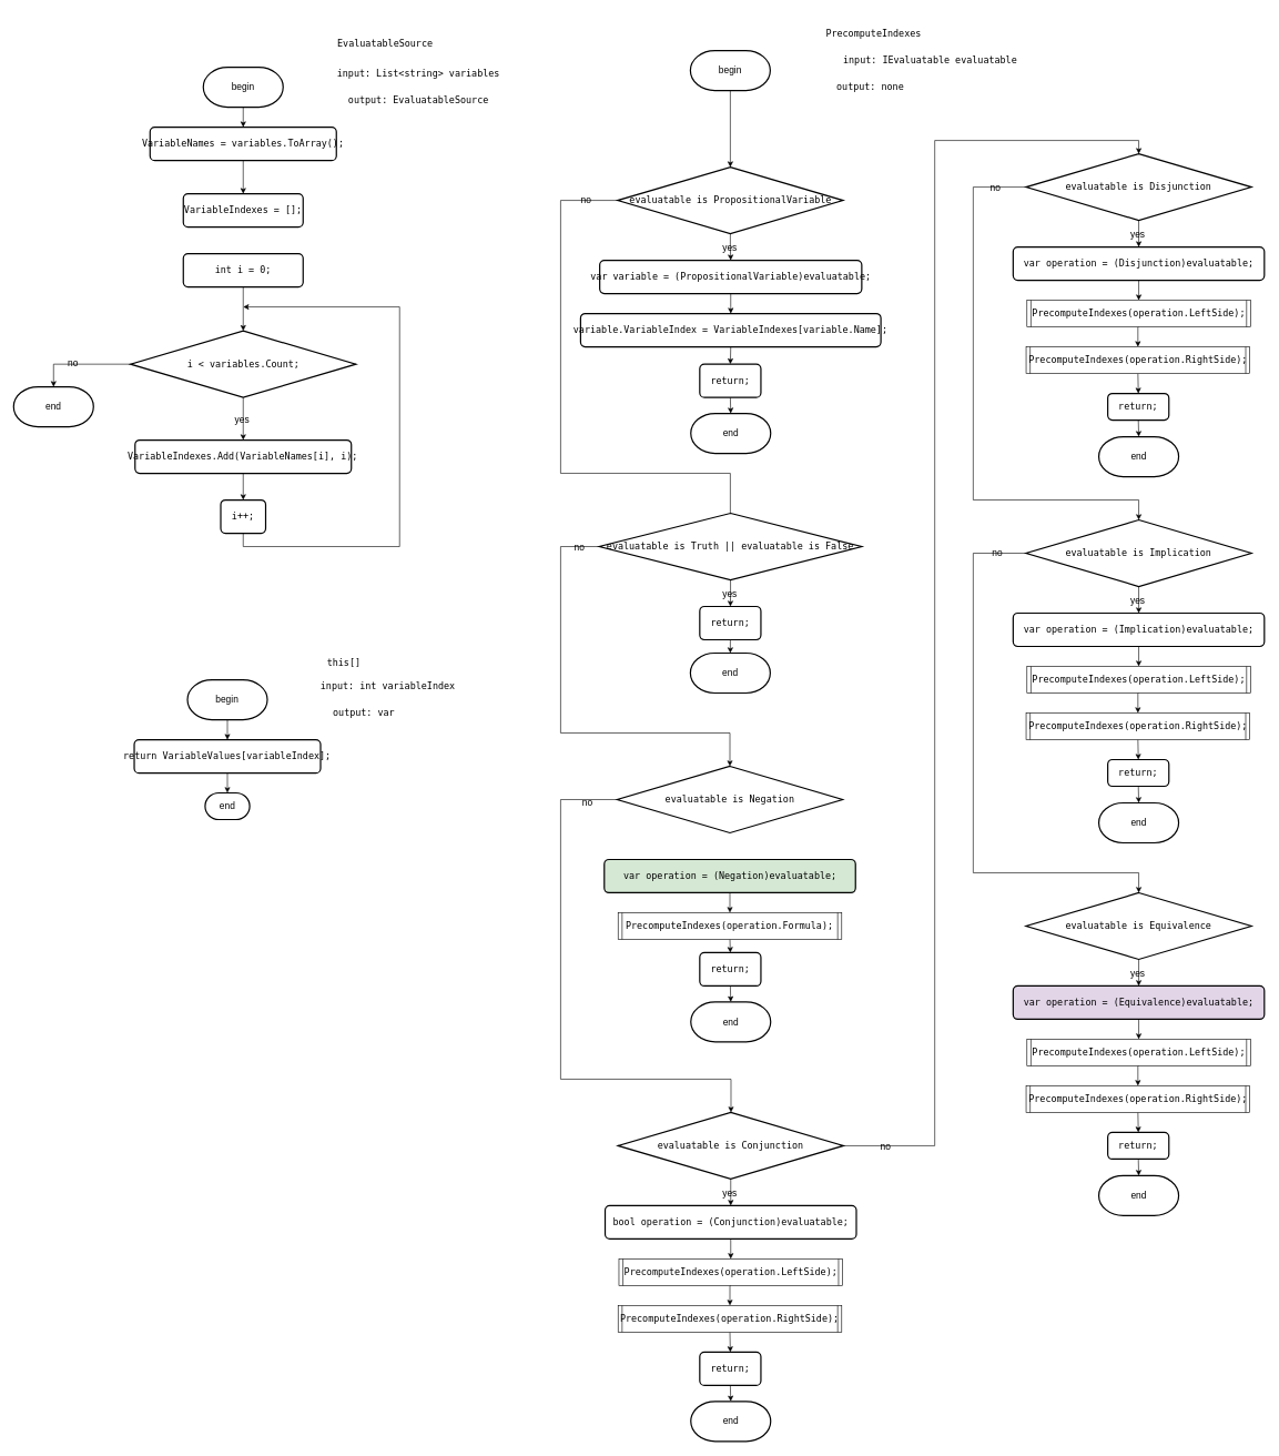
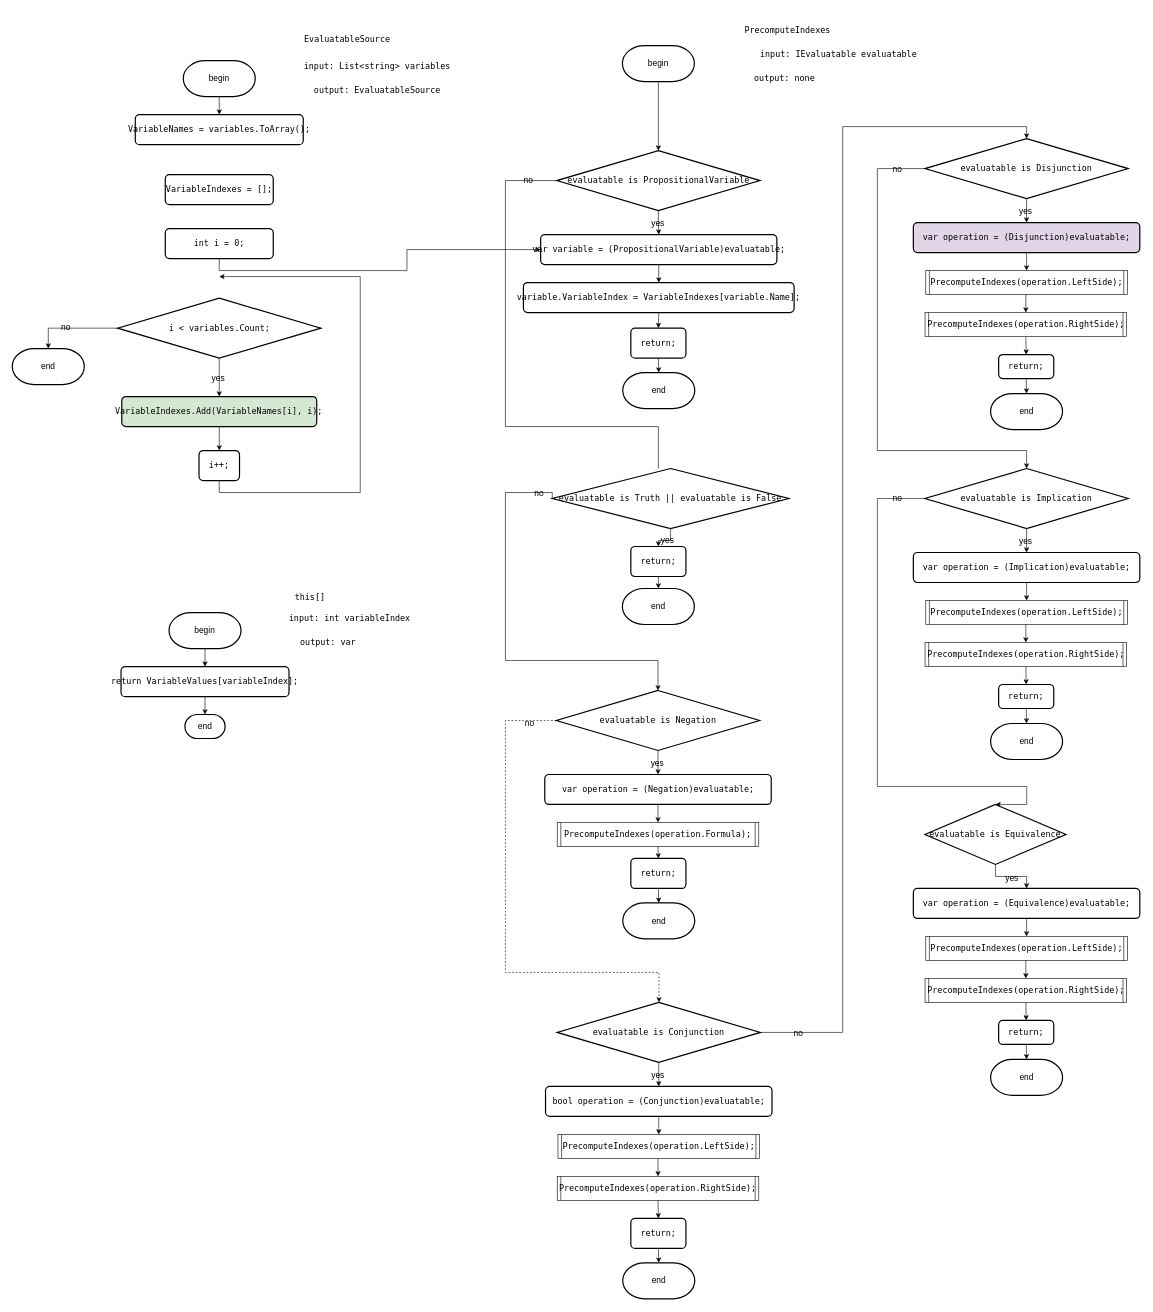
- <mxCell id="5" style="edgeStyle=orthogonalEdgeStyle;rounded=0;orthogonalLoop=1;jettySize=auto;html=1;exitX=0.5;exitY=1;exitDx=0;exitDy=0;entryX=0.5;entryY=0;entryDx=0;entryDy=0;fontSize=14;labelBackgroundColor=none;fontColor=#000000;" parent="1" source="6" target="9" edge="1"><mxGeometry relative="1" as="geometry" /></mxCell>
- <mxCell id="74" value="&lt;div style=&quot;&quot;&gt;&lt;pre style=&quot;font-family: &amp;quot;JetBrains Mono&amp;quot;, monospace;&quot;&gt;&lt;pre style=&quot;font-family: &amp;quot;JetBrains Mono&amp;quot;, monospace;&quot;&gt;&lt;pre style=&quot;font-family: &amp;quot;JetBrains Mono&amp;quot;, monospace;&quot;&gt;&lt;pre style=&quot;font-family: &amp;quot;JetBrains Mono&amp;quot;, monospace;&quot;&gt;&lt;pre style=&quot;font-family: &amp;quot;JetBrains Mono&amp;quot;, monospace;&quot;&gt;&lt;pre style=&quot;font-family: &amp;quot;JetBrains Mono&amp;quot;, monospace;&quot;&gt;&lt;pre style=&quot;font-family: &amp;quot;JetBrains Mono&amp;quot;, monospace;&quot;&gt;&lt;pre style=&quot;font-family: &amp;quot;JetBrains Mono&amp;quot;, monospace;&quot;&gt;&lt;pre style=&quot;font-family: &amp;quot;JetBrains Mono&amp;quot;, monospace;&quot;&gt;&lt;pre style=&quot;font-family: &amp;quot;JetBrains Mono&amp;quot;, monospace;&quot;&gt;&lt;pre style=&quot;font-family: &amp;quot;JetBrains Mono&amp;quot;, monospace;&quot;&gt;&lt;div&gt;&lt;pre style=&quot;font-family: &amp;quot;JetBrains Mono&amp;quot;, monospace;&quot;&gt;var operation = (Disjunction)evaluatable;&lt;/pre&gt;&lt;/div&gt;&lt;/pre&gt;&lt;/pre&gt;&lt;/pre&gt;&lt;/pre&gt;&lt;/pre&gt;&lt;/pre&gt;&lt;/pre&gt;&lt;/pre&gt;&lt;/pre&gt;&lt;/pre&gt;&lt;/pre&gt;&lt;/div&gt;" style="rounded=1;whiteSpace=wrap;html=1;absoluteArcSize=1;arcSize=14;strokeWidth=2;fontSize=14;labelBackgroundColor=none;fontColor=#000000;" parent="1" vertex="1"><mxGeometry x="1522" y="370" width="377.52" height="50" as="geometry" /></mxCell>
+ <mxCell id="74" value="&lt;div style=&quot;&quot;&gt;&lt;pre style=&quot;font-family: &amp;quot;JetBrains Mono&amp;quot;, monospace;&quot;&gt;&lt;pre style=&quot;font-family: &amp;quot;JetBrains Mono&amp;quot;, monospace;&quot;&gt;&lt;pre style=&quot;font-family: &amp;quot;JetBrains Mono&amp;quot;, monospace;&quot;&gt;&lt;pre style=&quot;font-family: &amp;quot;JetBrains Mono&amp;quot;, monospace;&quot;&gt;&lt;pre style=&quot;font-family: &amp;quot;JetBrains Mono&amp;quot;, monospace;&quot;&gt;&lt;pre style=&quot;font-family: &amp;quot;JetBrains Mono&amp;quot;, monospace;&quot;&gt;&lt;pre style=&quot;font-family: &amp;quot;JetBrains Mono&amp;quot;, monospace;&quot;&gt;&lt;pre style=&quot;font-family: &amp;quot;JetBrains Mono&amp;quot;, monospace;&quot;&gt;&lt;pre style=&quot;font-family: &amp;quot;JetBrains Mono&amp;quot;, monospace;&quot;&gt;&lt;pre style=&quot;font-family: &amp;quot;JetBrains Mono&amp;quot;, monospace;&quot;&gt;&lt;pre style=&quot;font-family: &amp;quot;JetBrains Mono&amp;quot;, monospace;&quot;&gt;&lt;div&gt;&lt;pre style=&quot;font-family: &amp;quot;JetBrains Mono&amp;quot;, monospace;&quot;&gt;var operation = (Disjunction)evaluatable;&lt;/pre&gt;&lt;/div&gt;&lt;/pre&gt;&lt;/pre&gt;&lt;/pre&gt;&lt;/pre&gt;&lt;/pre&gt;&lt;/pre&gt;&lt;/pre&gt;&lt;/pre&gt;&lt;/pre&gt;&lt;/pre&gt;&lt;/pre&gt;&lt;/div&gt;" style="rounded=1;whiteSpace=wrap;html=1;absoluteArcSize=1;arcSize=14;strokeWidth=2;fontSize=14;labelBackgroundColor=none;fontColor=#000000;fillColor=#e1d5e7;" parent="1" vertex="1"><mxGeometry x="1522" y="370" width="377.52" height="50" as="geometry" /></mxCell>
- <mxCell id="21" style="edgeStyle=orthogonalEdgeStyle;rounded=0;orthogonalLoop=1;jettySize=auto;html=1;exitX=0.5;exitY=1;exitDx=0;exitDy=0;entryX=0.5;entryY=0;entryDx=0;entryDy=0;entryPerimeter=0;fontSize=14;labelBackgroundColor=none;fontColor=#000000;" parent="1" source="18" target="14" edge="1"><mxGeometry relative="1" as="geometry" /></mxCell>
+ <mxCell id="21" style="edgeStyle=orthogonalEdgeStyle;rounded=0;orthogonalLoop=1;jettySize=auto;html=1;exitX=0.5;exitY=1;exitDx=0;exitDy=0;fontSize=14;labelBackgroundColor=none;fontColor=#000000;" parent="1" source="18" target="34" edge="1"><mxGeometry relative="1" as="geometry" /></mxCell>
- <mxCell id="17" value="&lt;div style=&quot;&quot;&gt;&lt;pre style=&quot;font-family: &amp;quot;JetBrains Mono&amp;quot;, monospace;&quot;&gt;&lt;pre style=&quot;font-family: &amp;quot;JetBrains Mono&amp;quot;, monospace;&quot;&gt;&lt;pre style=&quot;font-family: &amp;quot;JetBrains Mono&amp;quot;, monospace;&quot;&gt;&lt;pre style=&quot;font-family: &amp;quot;JetBrains Mono&amp;quot;, monospace;&quot;&gt;&lt;pre style=&quot;font-family: &amp;quot;JetBrains Mono&amp;quot;, monospace;&quot;&gt;&lt;pre style=&quot;font-family: &amp;quot;JetBrains Mono&amp;quot;, monospace;&quot;&gt;&lt;pre style=&quot;font-family: &amp;quot;JetBrains Mono&amp;quot;, monospace;&quot;&gt;&lt;div&gt;&lt;pre style=&quot;font-family: &amp;quot;JetBrains Mono&amp;quot;, monospace;&quot;&gt;VariableIndexes.Add(VariableNames[i], i);&lt;/pre&gt;&lt;/div&gt;&lt;/pre&gt;&lt;/pre&gt;&lt;/pre&gt;&lt;/pre&gt;&lt;/pre&gt;&lt;/pre&gt;&lt;/pre&gt;&lt;/div&gt;" style="rounded=1;whiteSpace=wrap;html=1;absoluteArcSize=1;arcSize=14;strokeWidth=2;fontSize=14;labelBackgroundColor=none;fontColor=#000000;" parent="1" vertex="1"><mxGeometry x="202.48" y="660" width="325.01" height="50" as="geometry" /></mxCell>
+ <mxCell id="17" value="&lt;div style=&quot;&quot;&gt;&lt;pre style=&quot;font-family: &amp;quot;JetBrains Mono&amp;quot;, monospace;&quot;&gt;&lt;pre style=&quot;font-family: &amp;quot;JetBrains Mono&amp;quot;, monospace;&quot;&gt;&lt;pre style=&quot;font-family: &amp;quot;JetBrains Mono&amp;quot;, monospace;&quot;&gt;&lt;pre style=&quot;font-family: &amp;quot;JetBrains Mono&amp;quot;, monospace;&quot;&gt;&lt;pre style=&quot;font-family: &amp;quot;JetBrains Mono&amp;quot;, monospace;&quot;&gt;&lt;pre style=&quot;font-family: &amp;quot;JetBrains Mono&amp;quot;, monospace;&quot;&gt;&lt;pre style=&quot;font-family: &amp;quot;JetBrains Mono&amp;quot;, monospace;&quot;&gt;&lt;div&gt;&lt;pre style=&quot;font-family: &amp;quot;JetBrains Mono&amp;quot;, monospace;&quot;&gt;VariableIndexes.Add(VariableNames[i], i);&lt;/pre&gt;&lt;/div&gt;&lt;/pre&gt;&lt;/pre&gt;&lt;/pre&gt;&lt;/pre&gt;&lt;/pre&gt;&lt;/pre&gt;&lt;/pre&gt;&lt;/div&gt;" style="rounded=1;whiteSpace=wrap;html=1;absoluteArcSize=1;arcSize=14;strokeWidth=2;fontSize=14;labelBackgroundColor=none;fontColor=#000000;fillColor=#d5e8d4;" parent="1" vertex="1"><mxGeometry x="202.48" y="660" width="325.01" height="50" as="geometry" /></mxCell>
- <mxCell id="41" value="&lt;div style=&quot;&quot;&gt;&lt;pre style=&quot;font-family: &amp;quot;JetBrains Mono&amp;quot;, monospace;&quot;&gt;&lt;pre style=&quot;font-family: &amp;quot;JetBrains Mono&amp;quot;, monospace;&quot;&gt;&lt;pre style=&quot;font-family: &amp;quot;JetBrains Mono&amp;quot;, monospace;&quot;&gt;&lt;div&gt;&lt;pre style=&quot;font-family: &amp;quot;JetBrains Mono&amp;quot;, monospace;&quot;&gt;evaluatable &lt;span style=&quot;&quot;&gt;is &lt;/span&gt;Truth || evaluatable &lt;span style=&quot;&quot;&gt;is &lt;/span&gt;False&lt;/pre&gt;&lt;/div&gt;&lt;/pre&gt;&lt;/pre&gt;&lt;/pre&gt;&lt;/div&gt;" style="strokeWidth=2;html=1;shape=mxgraph.flowchart.decision;whiteSpace=wrap;fontSize=14;labelBackgroundColor=none;fontColor=#000000;" parent="1" vertex="1"><mxGeometry x="900.12" y="770" width="394.38" height="100" as="geometry" /></mxCell>
+ <mxCell id="41" value="&lt;div style=&quot;&quot;&gt;&lt;pre style=&quot;font-family: &amp;quot;JetBrains Mono&amp;quot;, monospace;&quot;&gt;&lt;pre style=&quot;font-family: &amp;quot;JetBrains Mono&amp;quot;, monospace;&quot;&gt;&lt;pre style=&quot;font-family: &amp;quot;JetBrains Mono&amp;quot;, monospace;&quot;&gt;&lt;div&gt;&lt;pre style=&quot;font-family: &amp;quot;JetBrains Mono&amp;quot;, monospace;&quot;&gt;evaluatable &lt;span style=&quot;&quot;&gt;is &lt;/span&gt;Truth || evaluatable &lt;span style=&quot;&quot;&gt;is &lt;/span&gt;False&lt;/pre&gt;&lt;/div&gt;&lt;/pre&gt;&lt;/pre&gt;&lt;/pre&gt;&lt;/div&gt;" style="strokeWidth=2;html=1;shape=mxgraph.flowchart.decision;whiteSpace=wrap;fontSize=14;labelBackgroundColor=none;fontColor=#000000;" parent="1" vertex="1"><mxGeometry x="920.12" y="780" width="394.38" height="100" as="geometry" /></mxCell>
+ <mxCell id="45" style="edgeStyle=orthogonalEdgeStyle;rounded=0;orthogonalLoop=1;jettySize=auto;html=1;exitX=0.5;exitY=1;exitDx=0;exitDy=0;exitPerimeter=0;entryX=0.5;entryY=0;entryDx=0;entryDy=0;fontSize=14;labelBackgroundColor=none;fontColor=#000000;" parent="1" source="49" target="52" edge="1"><mxGeometry relative="1" as="geometry"><mxPoint x="1096.37" y="1374" as="targetPoint" /></mxGeometry></mxCell>
+ <mxCell id="46" value="yes" style="edgeLabel;html=1;align=center;verticalAlign=middle;resizable=0;points=[];fontSize=14;labelBackgroundColor=none;fontColor=#000000;" parent="45" vertex="1" connectable="0"><mxGeometry x="0.029" y="-2" relative="1" as="geometry"><mxPoint as="offset" /></mxGeometry></mxCell>
- <mxCell id="52" value="&lt;div style=&quot;&quot;&gt;&lt;pre style=&quot;font-family: &amp;quot;JetBrains Mono&amp;quot;, monospace;&quot;&gt;&lt;pre style=&quot;font-family: &amp;quot;JetBrains Mono&amp;quot;, monospace;&quot;&gt;&lt;pre style=&quot;font-family: &amp;quot;JetBrains Mono&amp;quot;, monospace;&quot;&gt;&lt;pre style=&quot;font-family: &amp;quot;JetBrains Mono&amp;quot;, monospace;&quot;&gt;&lt;pre style=&quot;font-family: &amp;quot;JetBrains Mono&amp;quot;, monospace;&quot;&gt;&lt;pre style=&quot;font-family: &amp;quot;JetBrains Mono&amp;quot;, monospace;&quot;&gt;&lt;pre style=&quot;font-family: &amp;quot;JetBrains Mono&amp;quot;, monospace;&quot;&gt;&lt;pre style=&quot;font-family: &amp;quot;JetBrains Mono&amp;quot;, monospace;&quot;&gt;&lt;pre style=&quot;font-family: &amp;quot;JetBrains Mono&amp;quot;, monospace;&quot;&gt;&lt;div&gt;&lt;pre style=&quot;font-family: &amp;quot;JetBrains Mono&amp;quot;, monospace;&quot;&gt;var operation = (Negation)evaluatable;&lt;/pre&gt;&lt;/div&gt;&lt;/pre&gt;&lt;/pre&gt;&lt;/pre&gt;&lt;/pre&gt;&lt;/pre&gt;&lt;/pre&gt;&lt;/pre&gt;&lt;/pre&gt;&lt;/pre&gt;&lt;/div&gt;" style="rounded=1;whiteSpace=wrap;html=1;absoluteArcSize=1;arcSize=14;strokeWidth=2;fontSize=14;labelBackgroundColor=none;fontColor=#000000;fillColor=#d5e8d4;" parent="1" vertex="1"><mxGeometry x="907.61" y="1290" width="377.52" height="50" as="geometry" /></mxCell>
+ <mxCell id="52" value="&lt;div style=&quot;&quot;&gt;&lt;pre style=&quot;font-family: &amp;quot;JetBrains Mono&amp;quot;, monospace;&quot;&gt;&lt;pre style=&quot;font-family: &amp;quot;JetBrains Mono&amp;quot;, monospace;&quot;&gt;&lt;pre style=&quot;font-family: &amp;quot;JetBrains Mono&amp;quot;, monospace;&quot;&gt;&lt;pre style=&quot;font-family: &amp;quot;JetBrains Mono&amp;quot;, monospace;&quot;&gt;&lt;pre style=&quot;font-family: &amp;quot;JetBrains Mono&amp;quot;, monospace;&quot;&gt;&lt;pre style=&quot;font-family: &amp;quot;JetBrains Mono&amp;quot;, monospace;&quot;&gt;&lt;pre style=&quot;font-family: &amp;quot;JetBrains Mono&amp;quot;, monospace;&quot;&gt;&lt;pre style=&quot;font-family: &amp;quot;JetBrains Mono&amp;quot;, monospace;&quot;&gt;&lt;pre style=&quot;font-family: &amp;quot;JetBrains Mono&amp;quot;, monospace;&quot;&gt;&lt;div&gt;&lt;pre style=&quot;font-family: &amp;quot;JetBrains Mono&amp;quot;, monospace;&quot;&gt;var operation = (Negation)evaluatable;&lt;/pre&gt;&lt;/div&gt;&lt;/pre&gt;&lt;/pre&gt;&lt;/pre&gt;&lt;/pre&gt;&lt;/pre&gt;&lt;/pre&gt;&lt;/pre&gt;&lt;/pre&gt;&lt;/pre&gt;&lt;/div&gt;" style="rounded=1;whiteSpace=wrap;html=1;absoluteArcSize=1;arcSize=14;strokeWidth=2;fontSize=14;labelBackgroundColor=none;fontColor=#000000;" parent="1" vertex="1"><mxGeometry x="907.61" y="1290" width="377.52" height="50" as="geometry" /></mxCell>
- <mxCell id="95" value="&lt;div style=&quot;&quot;&gt;&lt;pre style=&quot;font-family: &amp;quot;JetBrains Mono&amp;quot;, monospace;&quot;&gt;&lt;pre style=&quot;font-family: &amp;quot;JetBrains Mono&amp;quot;, monospace;&quot;&gt;&lt;pre style=&quot;font-family: &amp;quot;JetBrains Mono&amp;quot;, monospace;&quot;&gt;&lt;pre style=&quot;font-family: &amp;quot;JetBrains Mono&amp;quot;, monospace;&quot;&gt;&lt;pre style=&quot;font-family: &amp;quot;JetBrains Mono&amp;quot;, monospace;&quot;&gt;&lt;pre style=&quot;font-family: &amp;quot;JetBrains Mono&amp;quot;, monospace;&quot;&gt;&lt;pre style=&quot;font-family: &amp;quot;JetBrains Mono&amp;quot;, monospace;&quot;&gt;&lt;pre style=&quot;font-family: &amp;quot;JetBrains Mono&amp;quot;, monospace;&quot;&gt;&lt;div&gt;&lt;pre style=&quot;font-family: &amp;quot;JetBrains Mono&amp;quot;, monospace;&quot;&gt;evaluatable &lt;span style=&quot;&quot;&gt;is &lt;/span&gt;Equivalence&lt;/pre&gt;&lt;/div&gt;&lt;/pre&gt;&lt;/pre&gt;&lt;/pre&gt;&lt;/pre&gt;&lt;/pre&gt;&lt;/pre&gt;&lt;/pre&gt;&lt;/pre&gt;&lt;/div&gt;" style="strokeWidth=2;html=1;shape=mxgraph.flowchart.decision;whiteSpace=wrap;fontSize=14;labelBackgroundColor=none;fontColor=#000000;" parent="1" vertex="1"><mxGeometry x="1541.38" y="1340" width="338.75" height="100" as="geometry" /></mxCell>
+ <mxCell id="95" value="&lt;div style=&quot;&quot;&gt;&lt;pre style=&quot;font-family: &amp;quot;JetBrains Mono&amp;quot;, monospace;&quot;&gt;&lt;pre style=&quot;font-family: &amp;quot;JetBrains Mono&amp;quot;, monospace;&quot;&gt;&lt;pre style=&quot;font-family: &amp;quot;JetBrains Mono&amp;quot;, monospace;&quot;&gt;&lt;pre style=&quot;font-family: &amp;quot;JetBrains Mono&amp;quot;, monospace;&quot;&gt;&lt;pre style=&quot;font-family: &amp;quot;JetBrains Mono&amp;quot;, monospace;&quot;&gt;&lt;pre style=&quot;font-family: &amp;quot;JetBrains Mono&amp;quot;, monospace;&quot;&gt;&lt;pre style=&quot;font-family: &amp;quot;JetBrains Mono&amp;quot;, monospace;&quot;&gt;&lt;pre style=&quot;font-family: &amp;quot;JetBrains Mono&amp;quot;, monospace;&quot;&gt;&lt;div&gt;&lt;pre style=&quot;font-family: &amp;quot;JetBrains Mono&amp;quot;, monospace;&quot;&gt;evaluatable &lt;span style=&quot;&quot;&gt;is &lt;/span&gt;Equivalence&lt;/pre&gt;&lt;/div&gt;&lt;/pre&gt;&lt;/pre&gt;&lt;/pre&gt;&lt;/pre&gt;&lt;/pre&gt;&lt;/pre&gt;&lt;/pre&gt;&lt;/pre&gt;&lt;/div&gt;" style="strokeWidth=2;html=1;shape=mxgraph.flowchart.decision;whiteSpace=wrap;fontSize=14;labelBackgroundColor=none;fontColor=#000000;" parent="1" vertex="1"><mxGeometry x="1541.38" y="1340" width="235" height="100" as="geometry" /></mxCell>
- <mxCell id="47" style="edgeStyle=orthogonalEdgeStyle;rounded=0;orthogonalLoop=1;jettySize=auto;html=1;exitX=0;exitY=0.5;exitDx=0;exitDy=0;exitPerimeter=0;fontSize=14;labelBackgroundColor=none;fontColor=#000000;" parent="1" source="49" target="59" edge="1"><mxGeometry relative="1" as="geometry"><Array as="points"><mxPoint x="842" y="1200" /><mxPoint x="842" y="1620" /><mxPoint x="1098" y="1620" /></Array></mxGeometry></mxCell>
+ <mxCell id="47" style="edgeStyle=orthogonalEdgeStyle;rounded=0;orthogonalLoop=1;jettySize=auto;html=1;exitX=0;exitY=0.5;exitDx=0;exitDy=0;exitPerimeter=0;fontSize=14;labelBackgroundColor=none;fontColor=#000000;dashed=1;" parent="1" source="49" target="59" edge="1"><mxGeometry relative="1" as="geometry"><Array as="points"><mxPoint x="842" y="1200" /><mxPoint x="842" y="1620" /><mxPoint x="1098" y="1620" /></Array></mxGeometry></mxCell>
- <mxCell id="98" value="&lt;div style=&quot;&quot;&gt;&lt;pre style=&quot;font-family: &amp;quot;JetBrains Mono&amp;quot;, monospace;&quot;&gt;&lt;pre style=&quot;font-family: &amp;quot;JetBrains Mono&amp;quot;, monospace;&quot;&gt;&lt;pre style=&quot;font-family: &amp;quot;JetBrains Mono&amp;quot;, monospace;&quot;&gt;&lt;pre style=&quot;font-family: &amp;quot;JetBrains Mono&amp;quot;, monospace;&quot;&gt;&lt;pre style=&quot;font-family: &amp;quot;JetBrains Mono&amp;quot;, monospace;&quot;&gt;&lt;pre style=&quot;font-family: &amp;quot;JetBrains Mono&amp;quot;, monospace;&quot;&gt;&lt;pre style=&quot;font-family: &amp;quot;JetBrains Mono&amp;quot;, monospace;&quot;&gt;&lt;pre style=&quot;font-family: &amp;quot;JetBrains Mono&amp;quot;, monospace;&quot;&gt;&lt;pre style=&quot;font-family: &amp;quot;JetBrains Mono&amp;quot;, monospace;&quot;&gt;&lt;pre style=&quot;font-family: &amp;quot;JetBrains Mono&amp;quot;, monospace;&quot;&gt;&lt;pre style=&quot;font-family: &amp;quot;JetBrains Mono&amp;quot;, monospace;&quot;&gt;&lt;pre style=&quot;font-family: &amp;quot;JetBrains Mono&amp;quot;, monospace;&quot;&gt;&lt;pre style=&quot;font-family: &amp;quot;JetBrains Mono&amp;quot;, monospace;&quot;&gt;&lt;pre style=&quot;font-family: &amp;quot;JetBrains Mono&amp;quot;, monospace;&quot;&gt;var operation = (Equivalence)evaluatable;&lt;br&gt;&lt;/pre&gt;&lt;/pre&gt;&lt;/pre&gt;&lt;/pre&gt;&lt;/pre&gt;&lt;/pre&gt;&lt;/pre&gt;&lt;/pre&gt;&lt;/pre&gt;&lt;/pre&gt;&lt;/pre&gt;&lt;/pre&gt;&lt;/pre&gt;&lt;/pre&gt;&lt;/div&gt;" style="rounded=1;whiteSpace=wrap;html=1;absoluteArcSize=1;arcSize=14;strokeWidth=2;fontSize=14;labelBackgroundColor=none;fontColor=#000000;fillColor=#e1d5e7;" parent="1" vertex="1"><mxGeometry x="1522" y="1480" width="377.52" height="50" as="geometry" /></mxCell>
+ <mxCell id="98" value="&lt;div style=&quot;&quot;&gt;&lt;pre style=&quot;font-family: &amp;quot;JetBrains Mono&amp;quot;, monospace;&quot;&gt;&lt;pre style=&quot;font-family: &amp;quot;JetBrains Mono&amp;quot;, monospace;&quot;&gt;&lt;pre style=&quot;font-family: &amp;quot;JetBrains Mono&amp;quot;, monospace;&quot;&gt;&lt;pre style=&quot;font-family: &amp;quot;JetBrains Mono&amp;quot;, monospace;&quot;&gt;&lt;pre style=&quot;font-family: &amp;quot;JetBrains Mono&amp;quot;, monospace;&quot;&gt;&lt;pre style=&quot;font-family: &amp;quot;JetBrains Mono&amp;quot;, monospace;&quot;&gt;&lt;pre style=&quot;font-family: &amp;quot;JetBrains Mono&amp;quot;, monospace;&quot;&gt;&lt;pre style=&quot;font-family: &amp;quot;JetBrains Mono&amp;quot;, monospace;&quot;&gt;&lt;pre style=&quot;font-family: &amp;quot;JetBrains Mono&amp;quot;, monospace;&quot;&gt;&lt;pre style=&quot;font-family: &amp;quot;JetBrains Mono&amp;quot;, monospace;&quot;&gt;&lt;pre style=&quot;font-family: &amp;quot;JetBrains Mono&amp;quot;, monospace;&quot;&gt;&lt;pre style=&quot;font-family: &amp;quot;JetBrains Mono&amp;quot;, monospace;&quot;&gt;&lt;pre style=&quot;font-family: &amp;quot;JetBrains Mono&amp;quot;, monospace;&quot;&gt;&lt;pre style=&quot;font-family: &amp;quot;JetBrains Mono&amp;quot;, monospace;&quot;&gt;var operation = (Equivalence)evaluatable;&lt;br&gt;&lt;/pre&gt;&lt;/pre&gt;&lt;/pre&gt;&lt;/pre&gt;&lt;/pre&gt;&lt;/pre&gt;&lt;/pre&gt;&lt;/pre&gt;&lt;/pre&gt;&lt;/pre&gt;&lt;/pre&gt;&lt;/pre&gt;&lt;/pre&gt;&lt;/pre&gt;&lt;/div&gt;" style="rounded=1;whiteSpace=wrap;html=1;absoluteArcSize=1;arcSize=14;strokeWidth=2;fontSize=14;labelBackgroundColor=none;fontColor=#000000;" parent="1" vertex="1"><mxGeometry x="1522" y="1480" width="377.52" height="50" as="geometry" /></mxCell>
